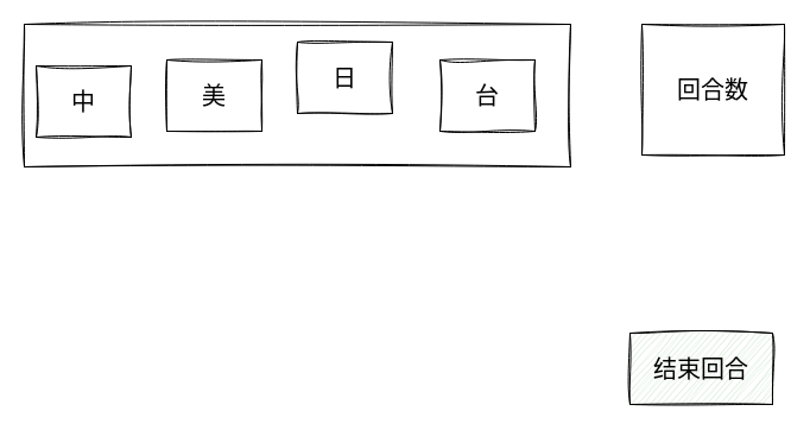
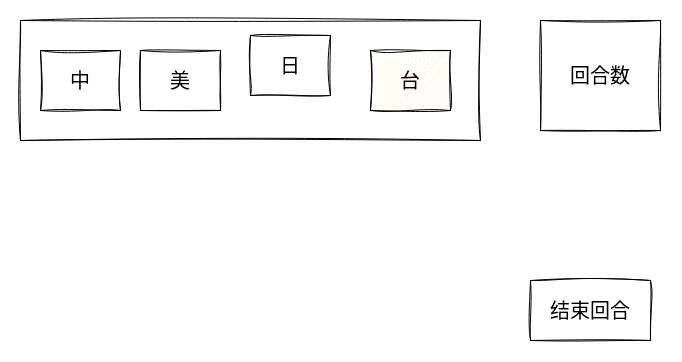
- <mxCell id="6" value="台" style="rounded=0;whiteSpace=wrap;html=1;sketch=1;hachureGap=4;jiggle=2;curveFitting=1;fontFamily=Architects Daughter;fontSource=https%3A%2F%2Ffonts.googleapis.com%2Fcss%3Ffamily%3DArchitects%2BDaughter;fontSize=20;" vertex="1" parent="1"><mxGeometry x="370" y="50" width="80" height="60" as="geometry" /></mxCell>
+ <mxCell id="6" value="台" style="rounded=0;whiteSpace=wrap;html=1;sketch=1;hachureGap=4;jiggle=2;curveFitting=1;fontFamily=Architects Daughter;fontSource=https%3A%2F%2Ffonts.googleapis.com%2Fcss%3Ffamily%3DArchitects%2BDaughter;fontSize=20;fillColor=#fff2cc;" vertex="1" parent="1"><mxGeometry x="370" y="50" width="80" height="60" as="geometry" /></mxCell>
- <mxCell id="3" value="中" style="rounded=0;whiteSpace=wrap;html=1;sketch=1;hachureGap=4;jiggle=2;curveFitting=1;fontFamily=Architects Daughter;fontSource=https%3A%2F%2Ffonts.googleapis.com%2Fcss%3Ffamily%3DArchitects%2BDaughter;fontSize=20;" vertex="1" parent="1"><mxGeometry x="30" y="55" width="80" height="60" as="geometry" /></mxCell>
+ <mxCell id="3" value="中" style="rounded=0;whiteSpace=wrap;html=1;sketch=1;hachureGap=4;jiggle=2;curveFitting=1;fontFamily=Architects Daughter;fontSource=https%3A%2F%2Ffonts.googleapis.com%2Fcss%3Ffamily%3DArchitects%2BDaughter;fontSize=20;" vertex="1" parent="1"><mxGeometry x="40" y="50" width="80" height="60" as="geometry" /></mxCell>
- <mxCell id="7" value="结束回合" style="rounded=0;whiteSpace=wrap;html=1;sketch=1;hachureGap=4;jiggle=2;curveFitting=1;fontFamily=Architects Daughter;fontSource=https%3A%2F%2Ffonts.googleapis.com%2Fcss%3Ffamily%3DArchitects%2BDaughter;fontSize=20;fillColor=#d5e8d4;" vertex="1" parent="1"><mxGeometry x="530" y="280" width="120" height="60" as="geometry" /></mxCell>
+ <mxCell id="7" value="结束回合" style="rounded=0;whiteSpace=wrap;html=1;sketch=1;hachureGap=4;jiggle=2;curveFitting=1;fontFamily=Architects Daughter;fontSource=https%3A%2F%2Ffonts.googleapis.com%2Fcss%3Ffamily%3DArchitects%2BDaughter;fontSize=20;" vertex="1" parent="1"><mxGeometry x="530" y="280" width="120" height="60" as="geometry" /></mxCell>
